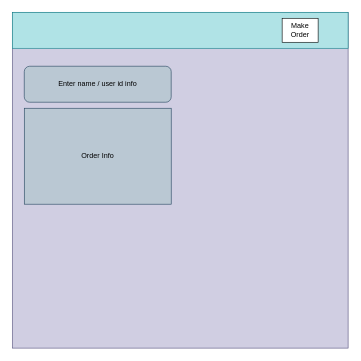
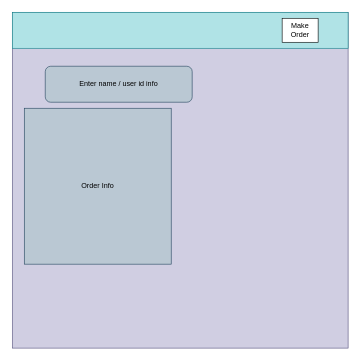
- <mxCell id="5" value="Enter name / user id info" style="rounded=1;whiteSpace=wrap;html=1;fillColor=#bac8d3;strokeColor=#23445d;" vertex="1" parent="1"><mxGeometry x="40" y="110" width="245" height="60" as="geometry" /></mxCell>
+ <mxCell id="5" value="Enter name / user id info" style="rounded=1;whiteSpace=wrap;html=1;fillColor=#bac8d3;strokeColor=#23445d;" vertex="1" parent="1"><mxGeometry x="75" y="110" width="245" height="60" as="geometry" /></mxCell>
- <mxCell id="6" value="Order Info" style="rounded=0;whiteSpace=wrap;html=1;fillColor=#bac8d3;strokeColor=#23445d;" vertex="1" parent="1"><mxGeometry x="40" y="180" width="245" height="160" as="geometry" /></mxCell>
+ <mxCell id="6" value="Order Info" style="rounded=0;whiteSpace=wrap;html=1;fillColor=#bac8d3;strokeColor=#23445d;" vertex="1" parent="1"><mxGeometry x="40" y="180" width="245" height="260" as="geometry" /></mxCell>
